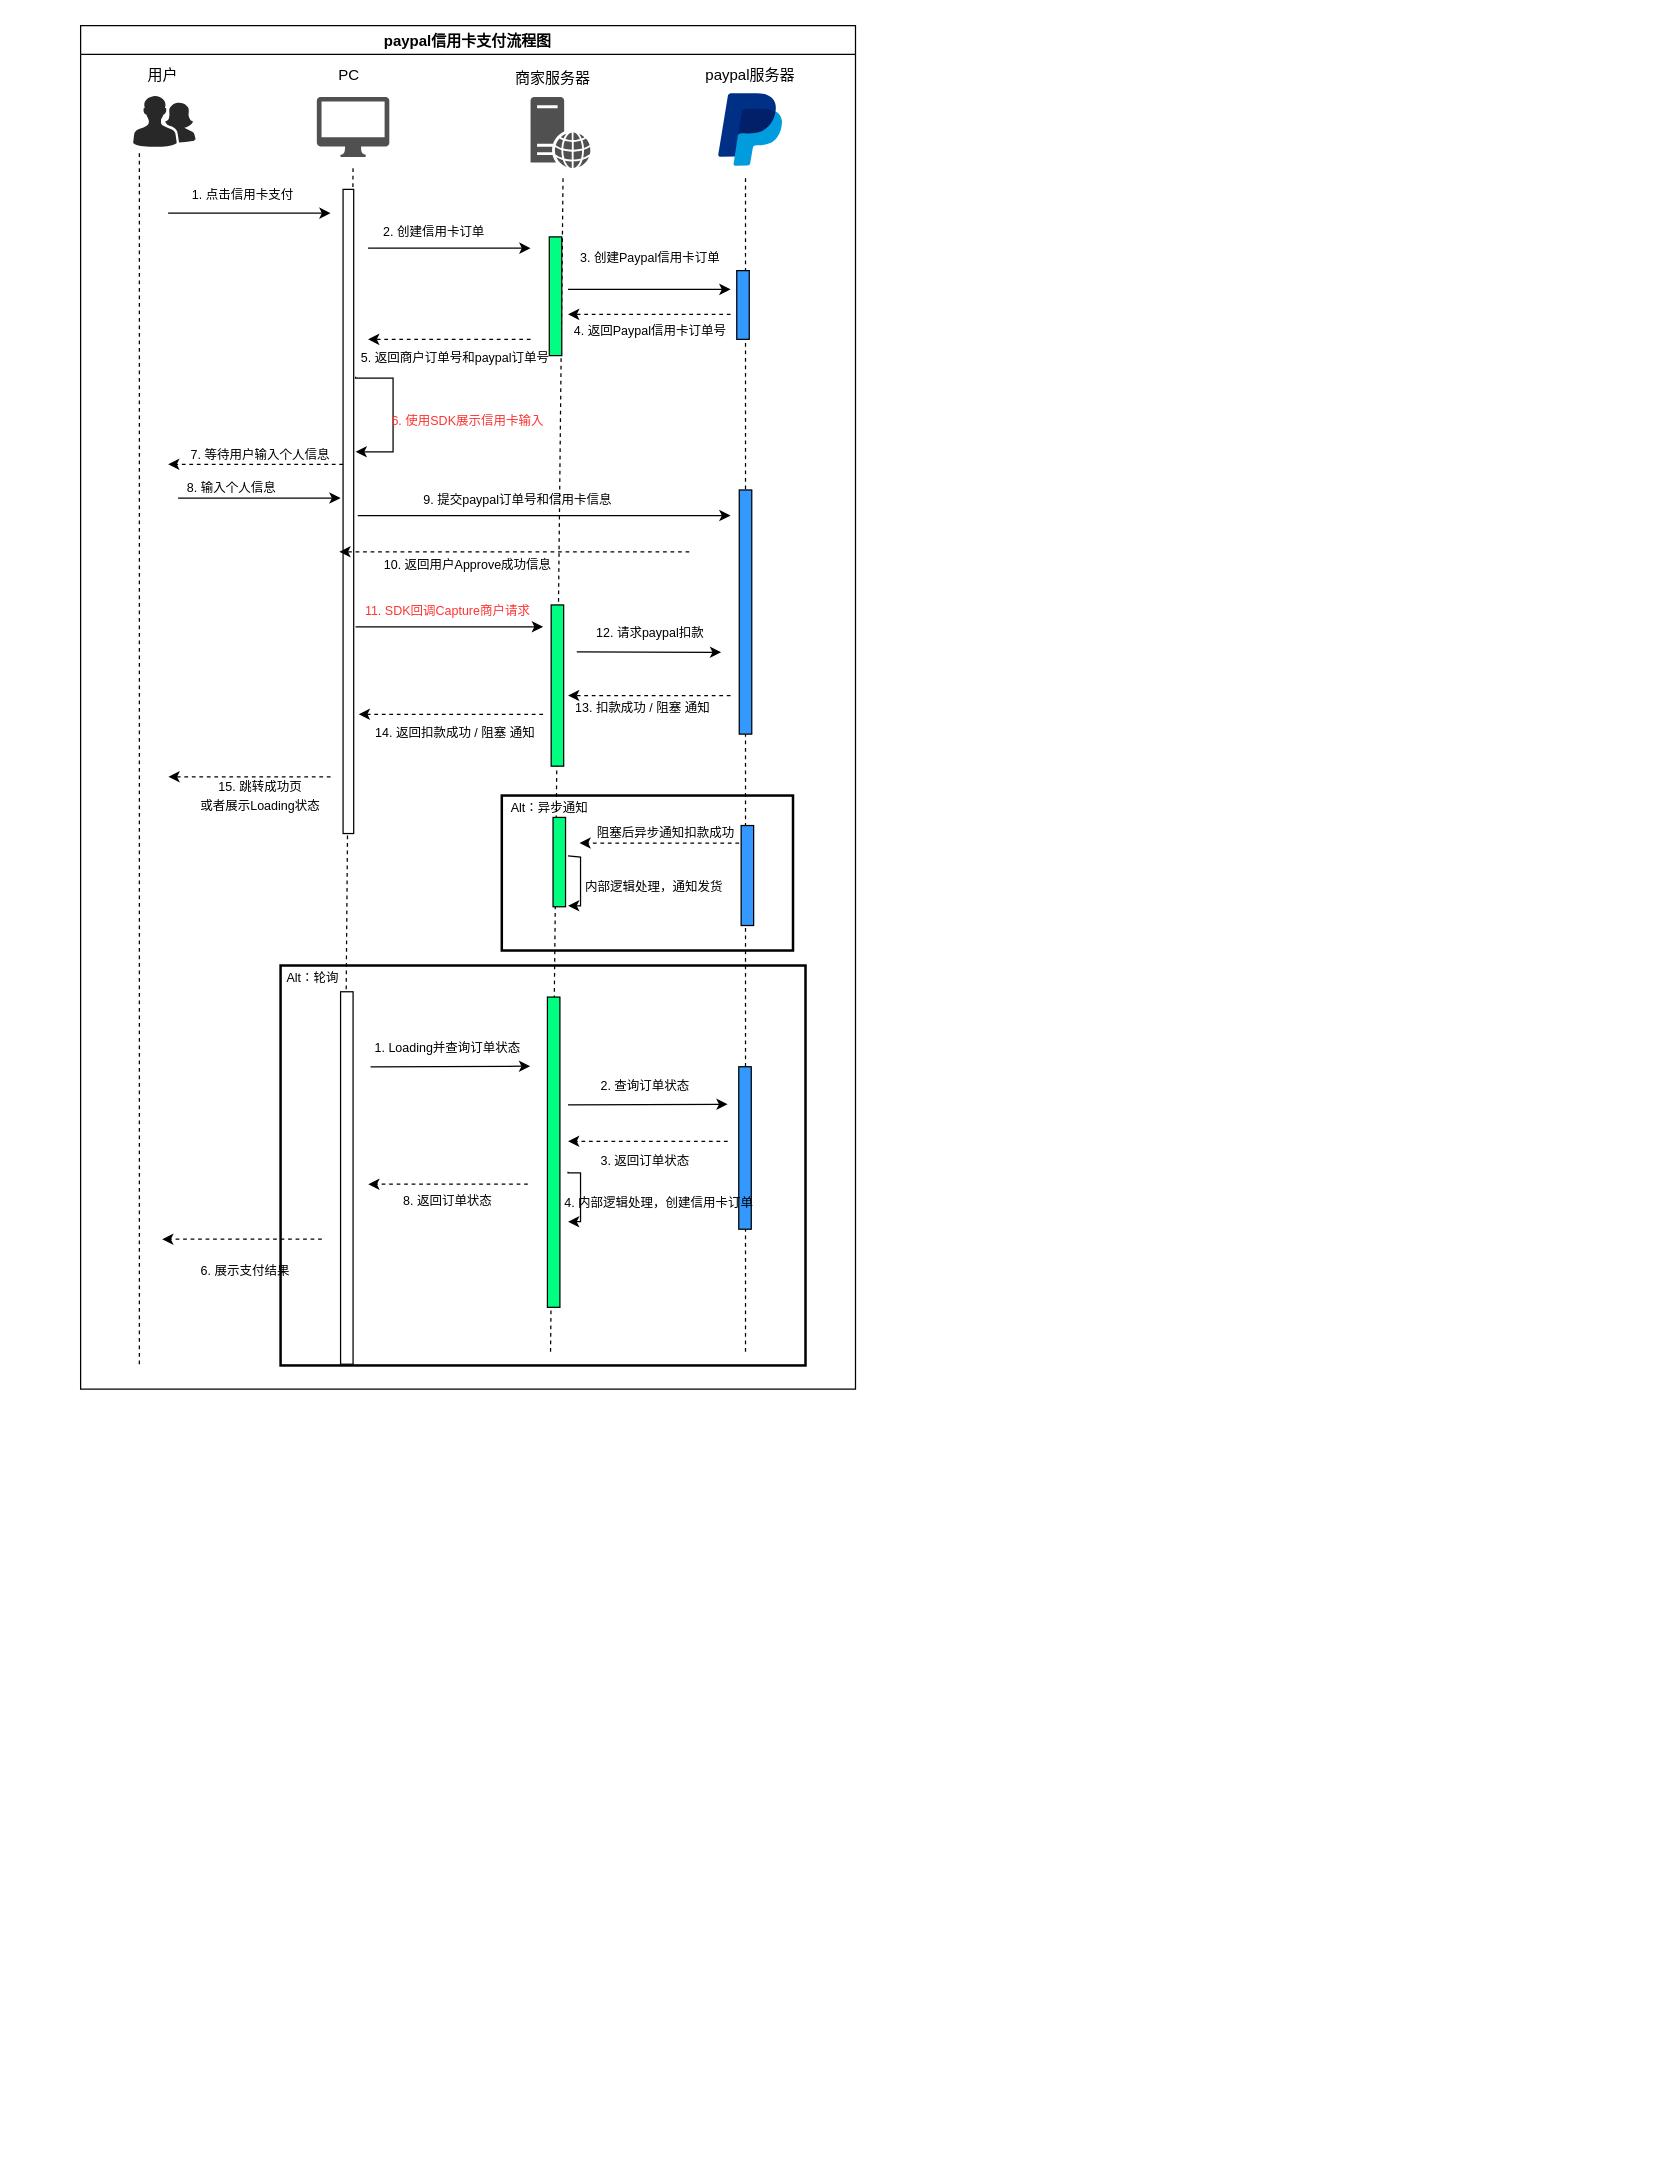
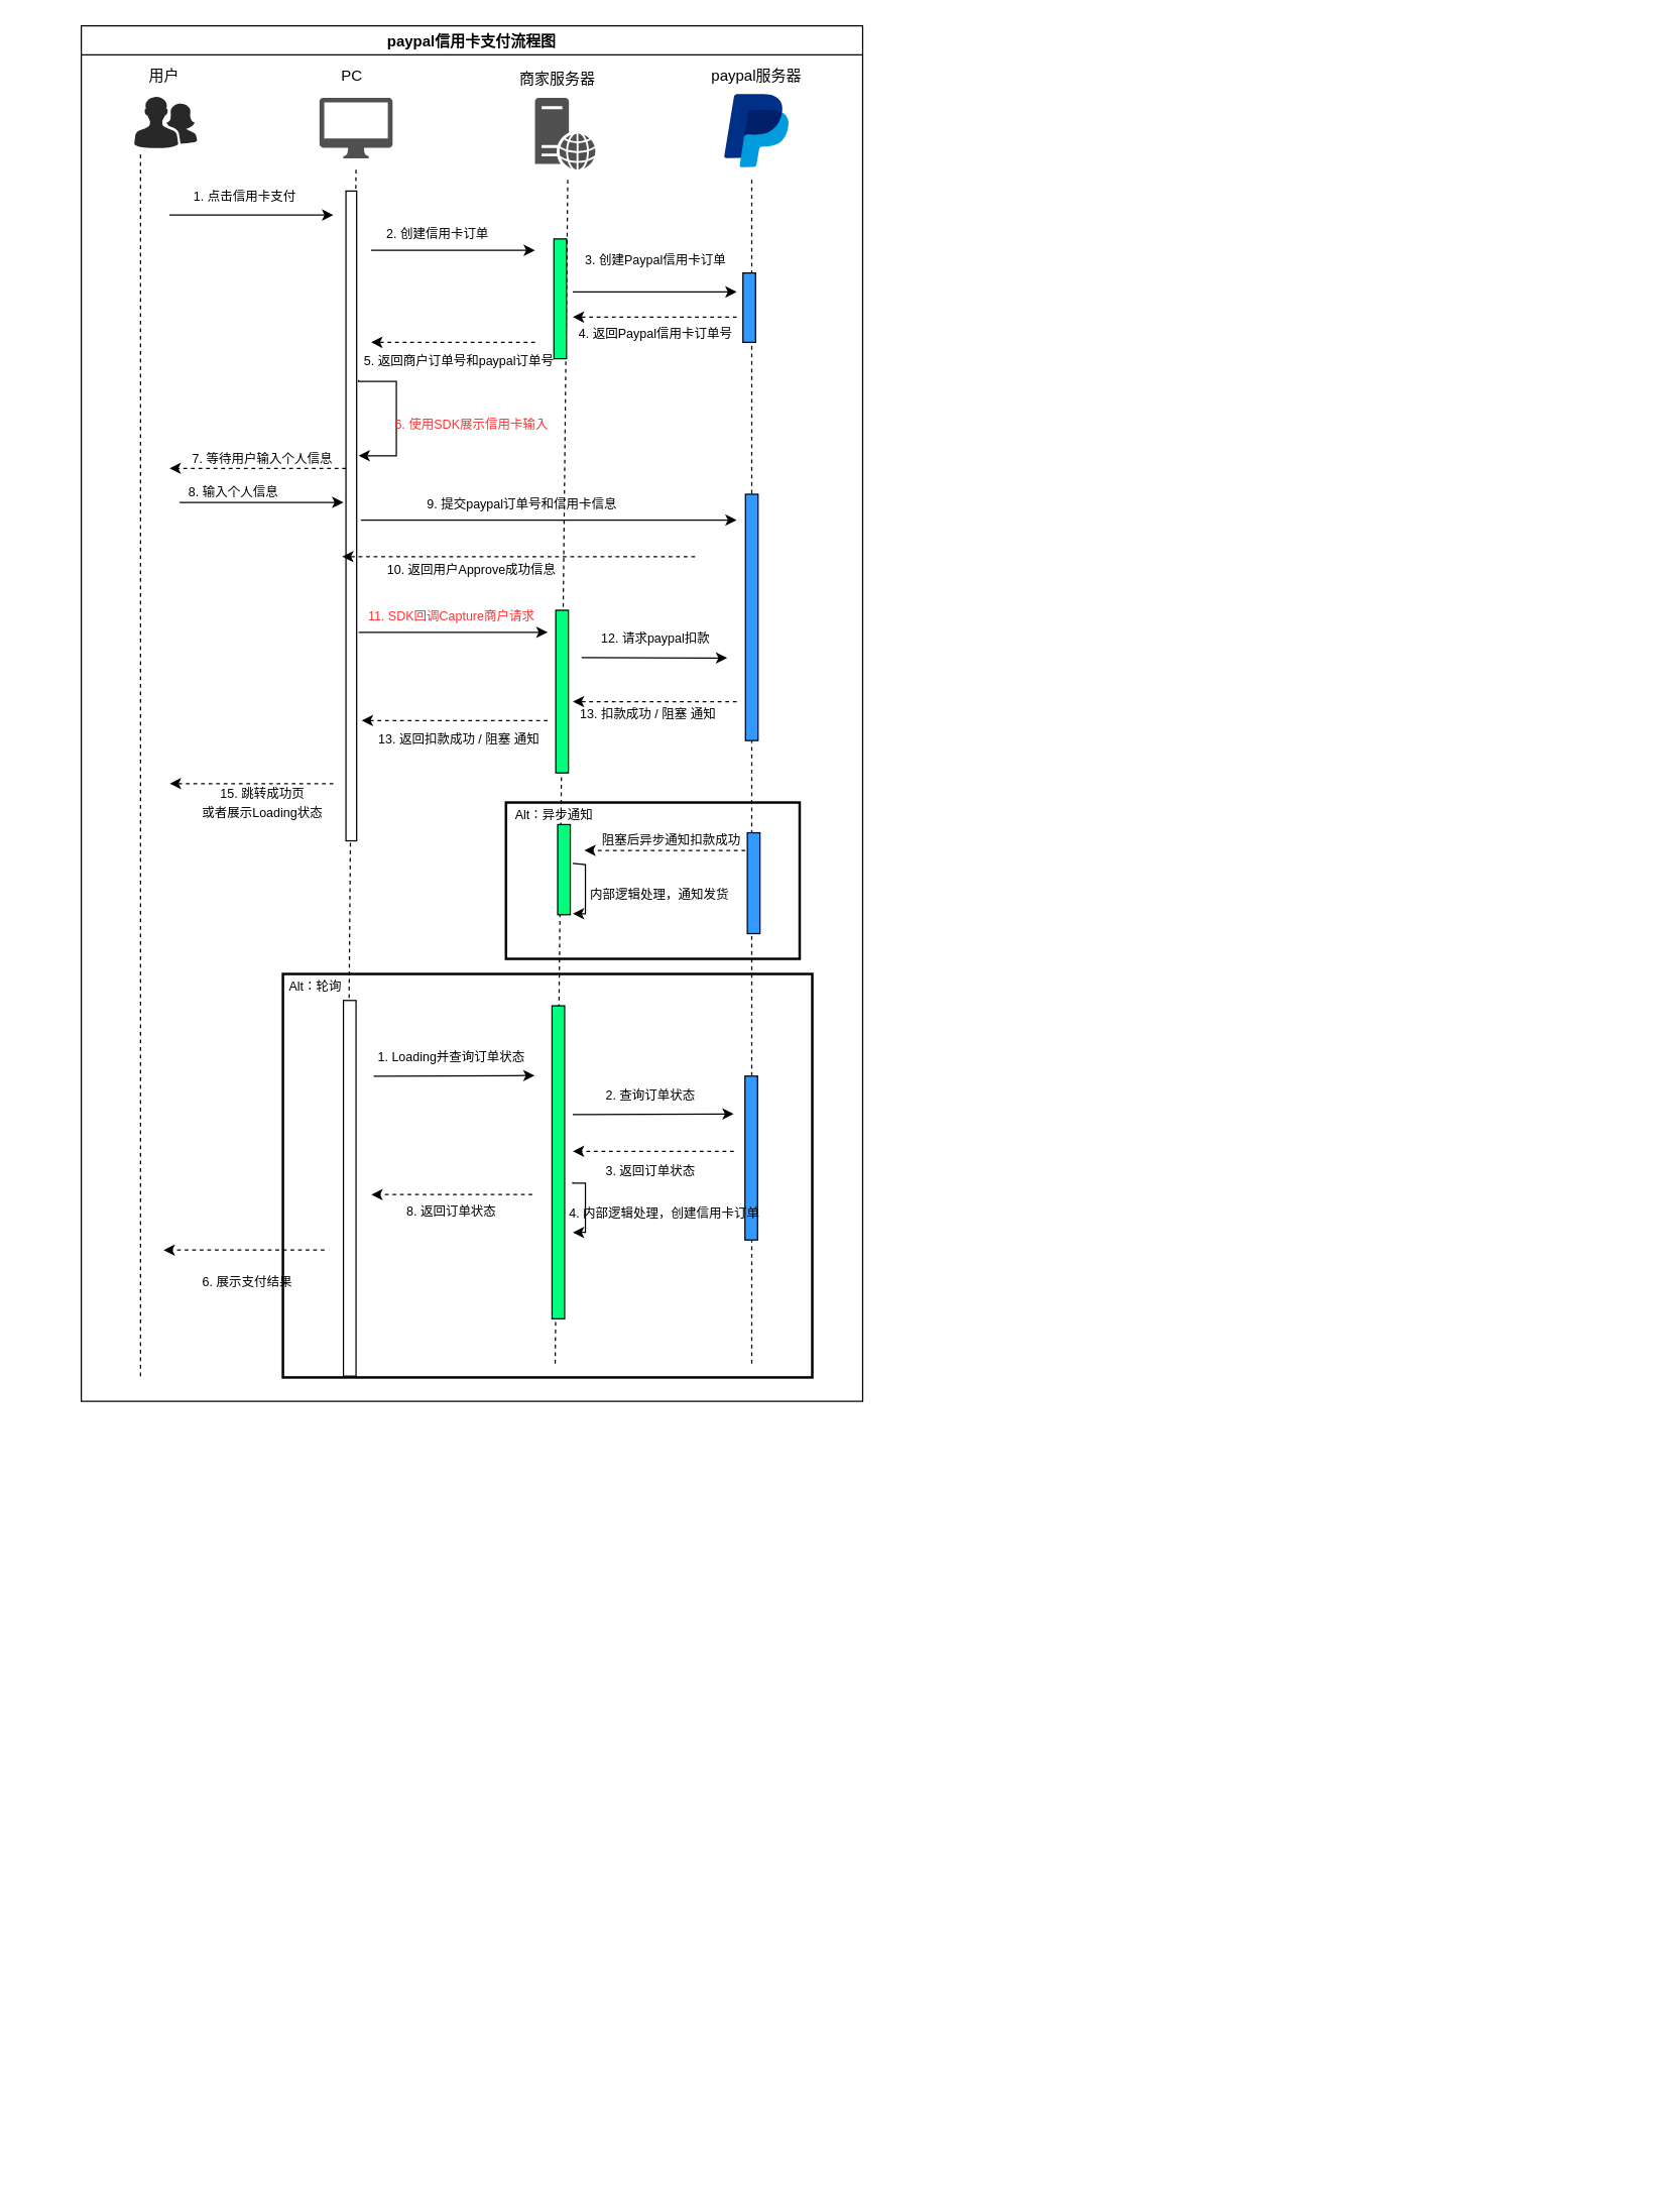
- <mxCell id="43" value="&lt;font style=&quot;font-size: 10px;&quot;&gt;14. 返回扣款成功 / 阻塞 通知&lt;/font&gt;" style="text;html=1;align=center;verticalAlign=middle;whiteSpace=wrap;rounded=0;" parent="2" vertex="1"><mxGeometry x="210" y="551" width="180" height="30" as="geometry" /></mxCell>
+ <mxCell id="43" value="&lt;font style=&quot;font-size: 10px;&quot;&gt;13. 返回扣款成功 / 阻塞 通知&lt;/font&gt;" style="text;html=1;align=center;verticalAlign=middle;whiteSpace=wrap;rounded=0;" parent="2" vertex="1"><mxGeometry x="210" y="551" width="180" height="30" as="geometry" /></mxCell>
